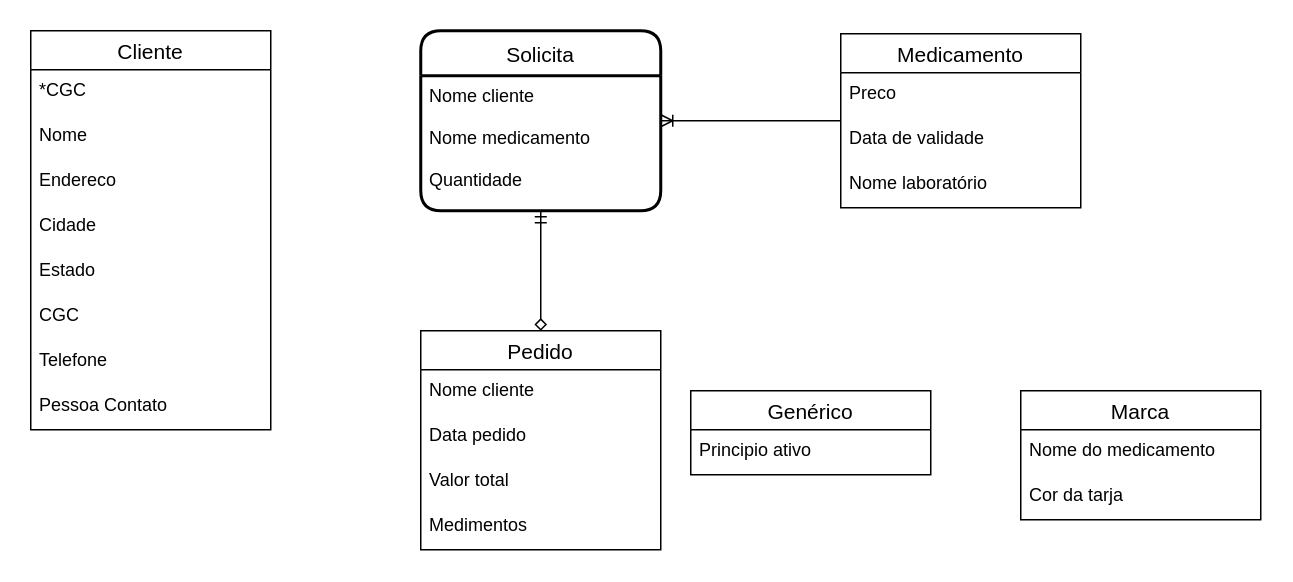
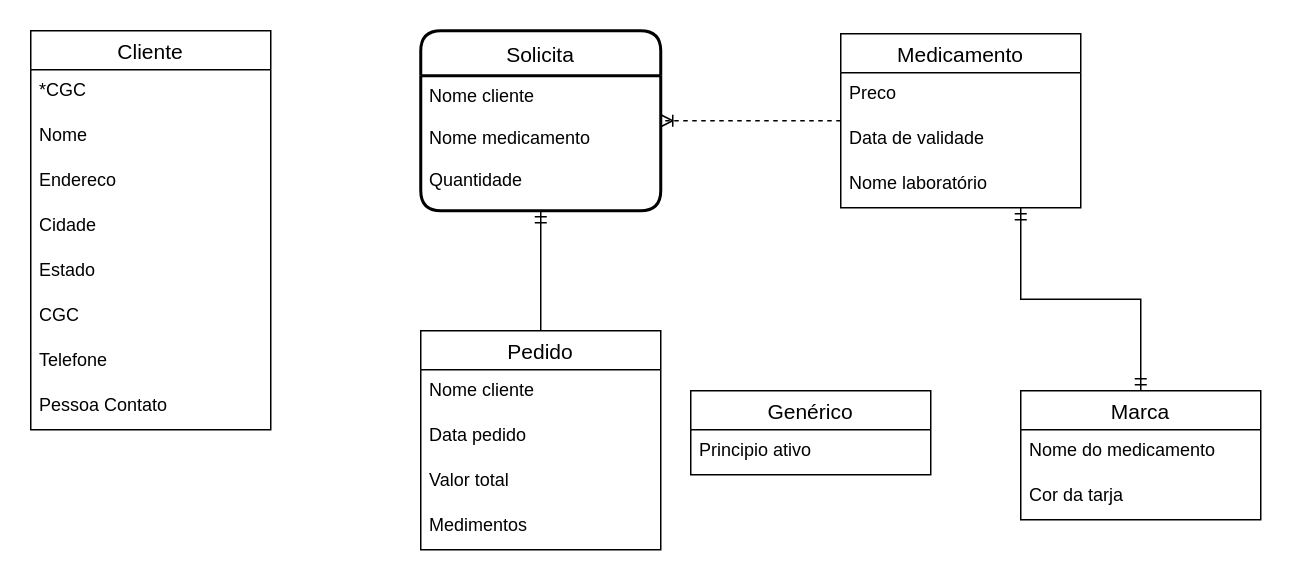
- <mxCell id="8" style="edgeStyle=orthogonalEdgeStyle;rounded=0;orthogonalLoop=1;jettySize=auto;html=1;exitX=0;exitY=0.5;exitDx=0;exitDy=0;entryX=1;entryY=0.5;entryDx=0;entryDy=0;startArrow=none;startFill=0;endArrow=ERoneToMany;endFill=0;" edge="1" parent="1" source="26" target="18"><mxGeometry relative="1" as="geometry" /></mxCell>
+ <mxCell id="8" style="edgeStyle=orthogonalEdgeStyle;rounded=0;orthogonalLoop=1;jettySize=auto;html=1;exitX=0;exitY=0.5;exitDx=0;exitDy=0;entryX=1;entryY=0.5;entryDx=0;entryDy=0;startArrow=none;startFill=0;endArrow=ERoneToMany;endFill=0;dashed=1;" edge="1" parent="1" source="26" target="18"><mxGeometry relative="1" as="geometry" /></mxCell>
+ <mxCell id="2" style="edgeStyle=orthogonalEdgeStyle;rounded=0;orthogonalLoop=1;jettySize=auto;html=1;exitX=0.75;exitY=1;exitDx=0;exitDy=0;startArrow=ERmandOne;startFill=0;endArrow=ERmandOne;endFill=0;" edge="1" parent="1" source="26" target="5"><mxGeometry relative="1" as="geometry" /></mxCell>
- <mxCell id="25" style="edgeStyle=orthogonalEdgeStyle;rounded=0;orthogonalLoop=1;jettySize=auto;html=1;exitX=0.5;exitY=1;exitDx=0;exitDy=0;startArrow=ERmandOne;startFill=0;endArrow=diamond;endFill=0;" edge="1" parent="1" source="19" target="20"><mxGeometry relative="1" as="geometry" /></mxCell>
+ <mxCell id="25" style="edgeStyle=orthogonalEdgeStyle;rounded=0;orthogonalLoop=1;jettySize=auto;html=1;exitX=0.5;exitY=1;exitDx=0;exitDy=0;startArrow=ERmandOne;startFill=0;endArrow=none;endFill=0;" edge="1" parent="1" source="19" target="20"><mxGeometry relative="1" as="geometry" /></mxCell>
